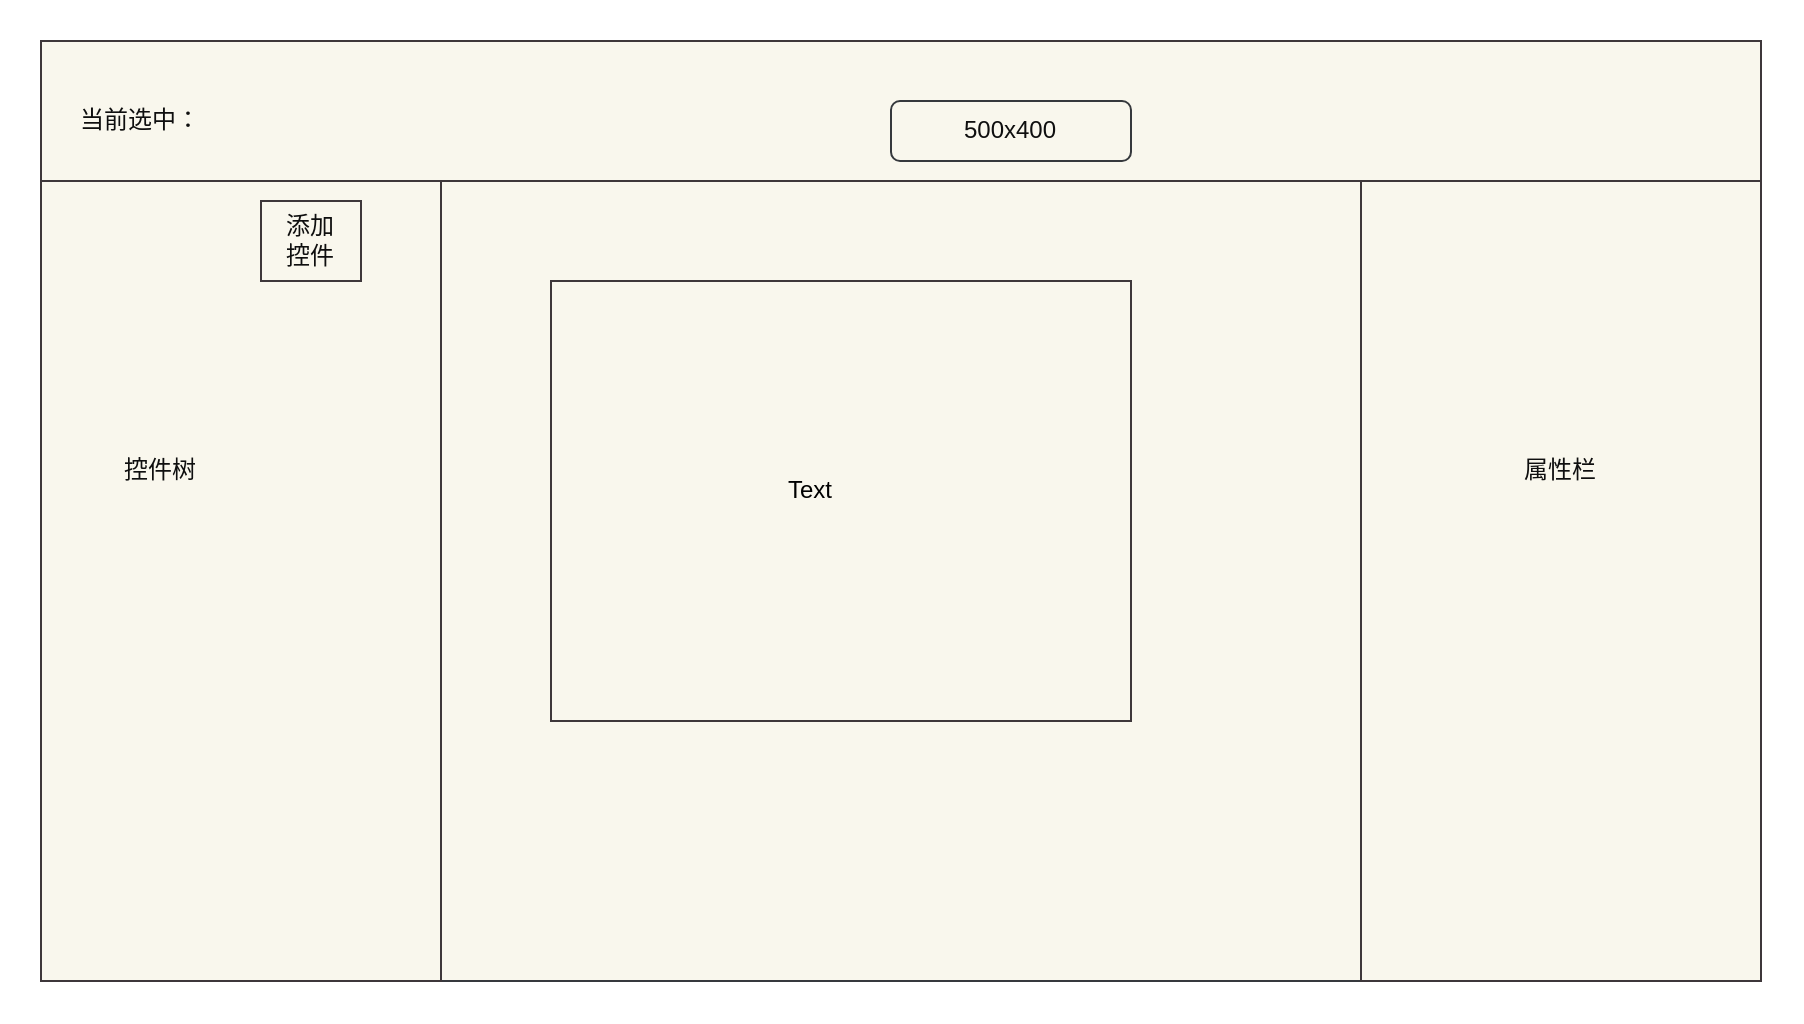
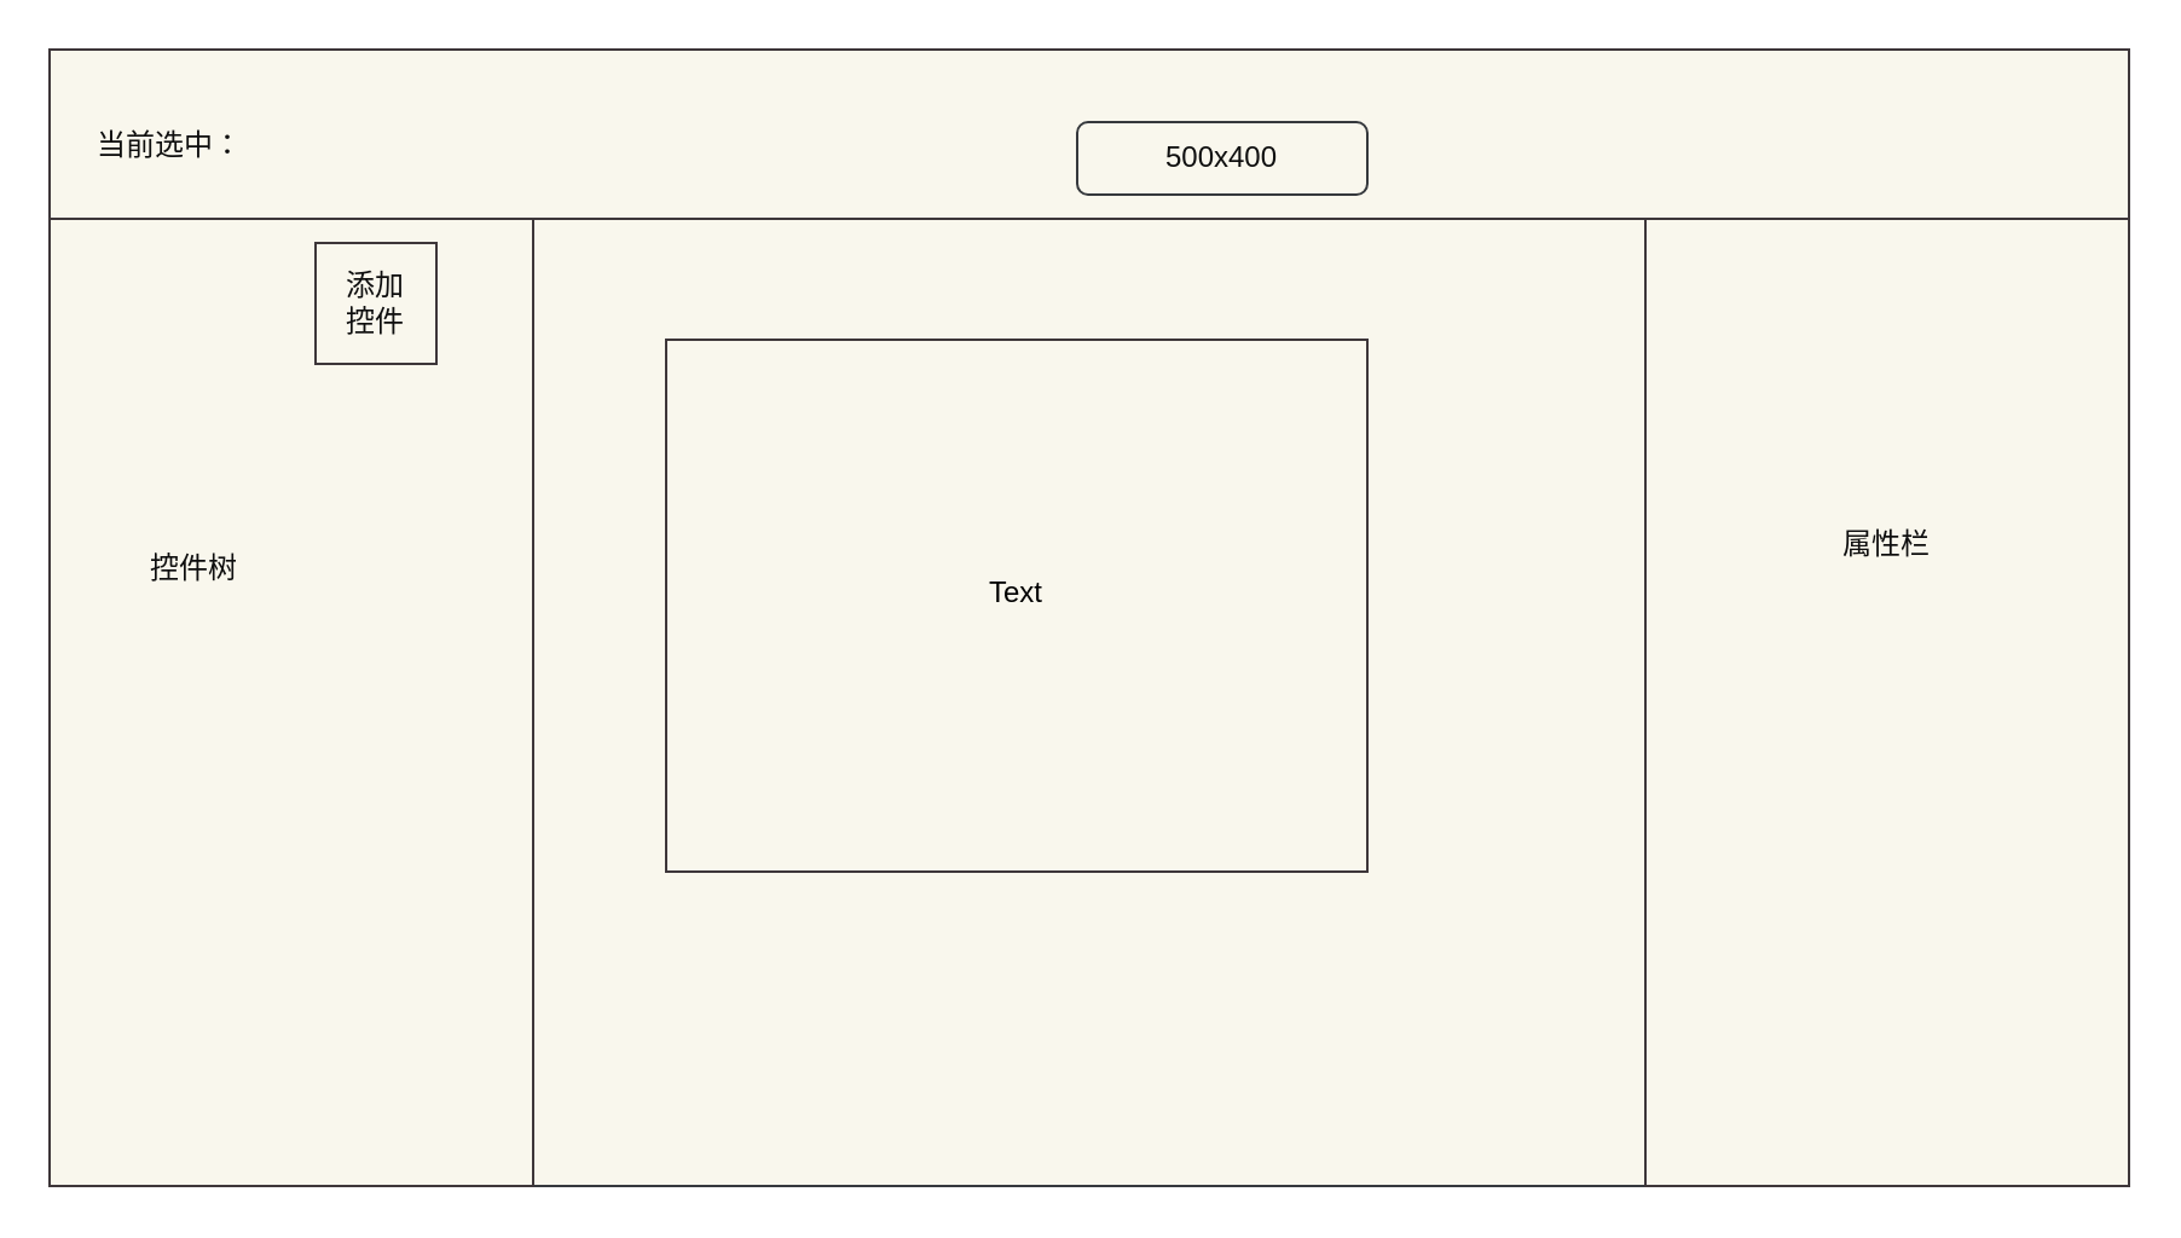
- <mxCell id="8" value="添加&lt;br&gt;控件" style="rounded=0;whiteSpace=wrap;html=1;strokeColor=#3e373a;fontColor=#0F0F0F;fillColor=none;" vertex="1" parent="1"><mxGeometry x="130" y="100" width="50" height="40" as="geometry" /></mxCell>
+ <mxCell id="8" value="添加&lt;br&gt;控件" style="rounded=0;whiteSpace=wrap;html=1;strokeColor=#3e373a;fontColor=#0F0F0F;fillColor=none;" vertex="1" parent="1"><mxGeometry x="130" y="100" width="50" height="50" as="geometry" /></mxCell>
- <mxCell id="12" value="属性栏" style="text;html=1;strokeColor=none;fillColor=none;align=center;verticalAlign=middle;whiteSpace=wrap;rounded=0;fontColor=#0F0F0F;" vertex="1" parent="1"><mxGeometry x="750" y="220" width="60" height="30" as="geometry" /></mxCell>
+ <mxCell id="12" value="属性栏" style="text;html=1;strokeColor=none;fillColor=none;align=center;verticalAlign=middle;whiteSpace=wrap;rounded=0;fontColor=#0F0F0F;" vertex="1" parent="1"><mxGeometry x="750" y="210" width="60" height="30" as="geometry" /></mxCell>
- <mxCell id="5" value="Text" style="text;html=1;strokeColor=none;fillColor=none;align=center;verticalAlign=middle;whiteSpace=wrap;rounded=0;" vertex="1" parent="1"><mxGeometry x="375" y="230" width="60" height="30" as="geometry" /></mxCell>
+ <mxCell id="5" value="Text" style="text;html=1;strokeColor=none;fillColor=none;align=center;verticalAlign=middle;whiteSpace=wrap;rounded=0;" vertex="1" parent="1"><mxGeometry x="390" y="230" width="60" height="30" as="geometry" /></mxCell>
